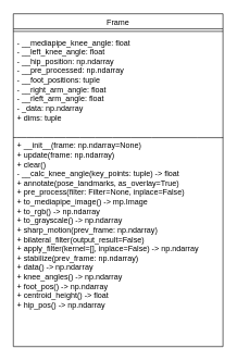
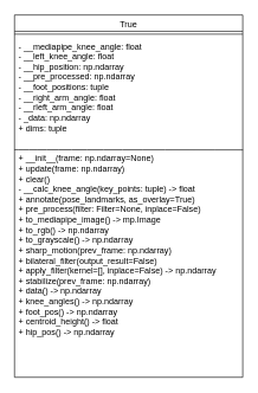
- <mxCell id="2" value="Frame" style="swimlane;fontStyle=0;align=center;verticalAlign=top;childLayout=stackLayout;horizontal=1;startSize=23;horizontalStack=0;resizeParent=1;resizeParentMax=0;resizeLast=0;collapsible=1;marginBottom=0;whiteSpace=wrap;html=1;labelBorderColor=none;" vertex="1" parent="1"><mxGeometry x="20" y="20" width="322" height="511" as="geometry" /></mxCell>
+ <mxCell id="2" value="True" style="swimlane;fontStyle=0;align=center;verticalAlign=top;childLayout=stackLayout;horizontal=1;startSize=23;horizontalStack=0;resizeParent=1;resizeParentMax=0;resizeLast=0;collapsible=1;marginBottom=0;whiteSpace=wrap;html=1;labelBorderColor=none;" vertex="1" parent="1"><mxGeometry x="20" y="20" width="322" height="511" as="geometry" /></mxCell>
